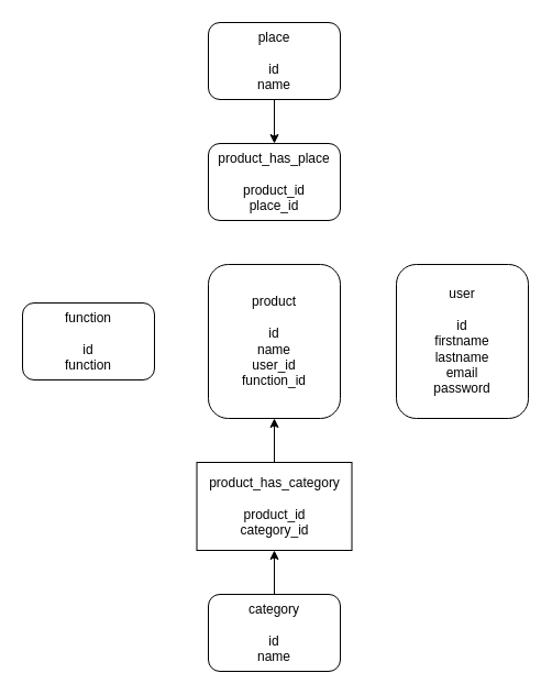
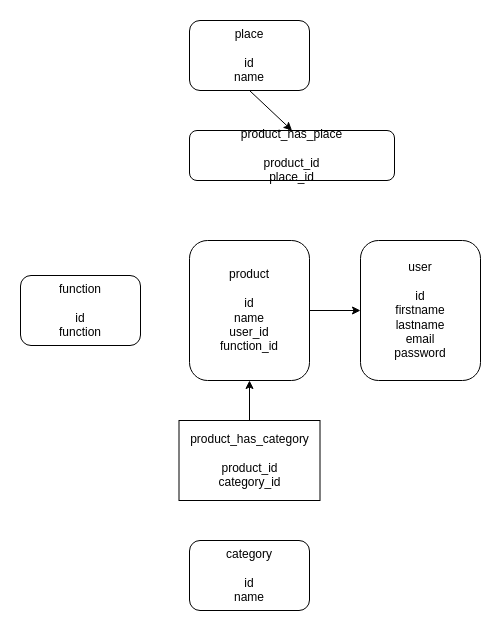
- <mxCell id="12" value="product_has_place&lt;br&gt;&lt;br&gt;product_id&lt;br&gt;place_id" style="rounded=1;whiteSpace=wrap;html=1;" vertex="1" parent="1"><mxGeometry x="189" y="130" width="120" height="70" as="geometry" /></mxCell>
+ <mxCell id="12" value="product_has_place&lt;br&gt;&lt;br&gt;product_id&lt;br&gt;place_id" style="rounded=1;whiteSpace=wrap;html=1;" vertex="1" parent="1"><mxGeometry x="189" y="130" width="205" height="50" as="geometry" /></mxCell>
+ <mxCell id="5" style="edgeStyle=none;html=1;exitX=1;exitY=0.5;exitDx=0;exitDy=0;entryX=0;entryY=0.5;entryDx=0;entryDy=0;" edge="1" parent="1" source="6" target="4"><mxGeometry relative="1" as="geometry" /></mxCell>
- <mxCell id="2" style="edgeStyle=none;html=1;exitX=0.5;exitY=0;exitDx=0;exitDy=0;entryX=0.5;entryY=1;entryDx=0;entryDy=0;" edge="1" parent="1" source="3" target="11"><mxGeometry relative="1" as="geometry" /></mxCell>
